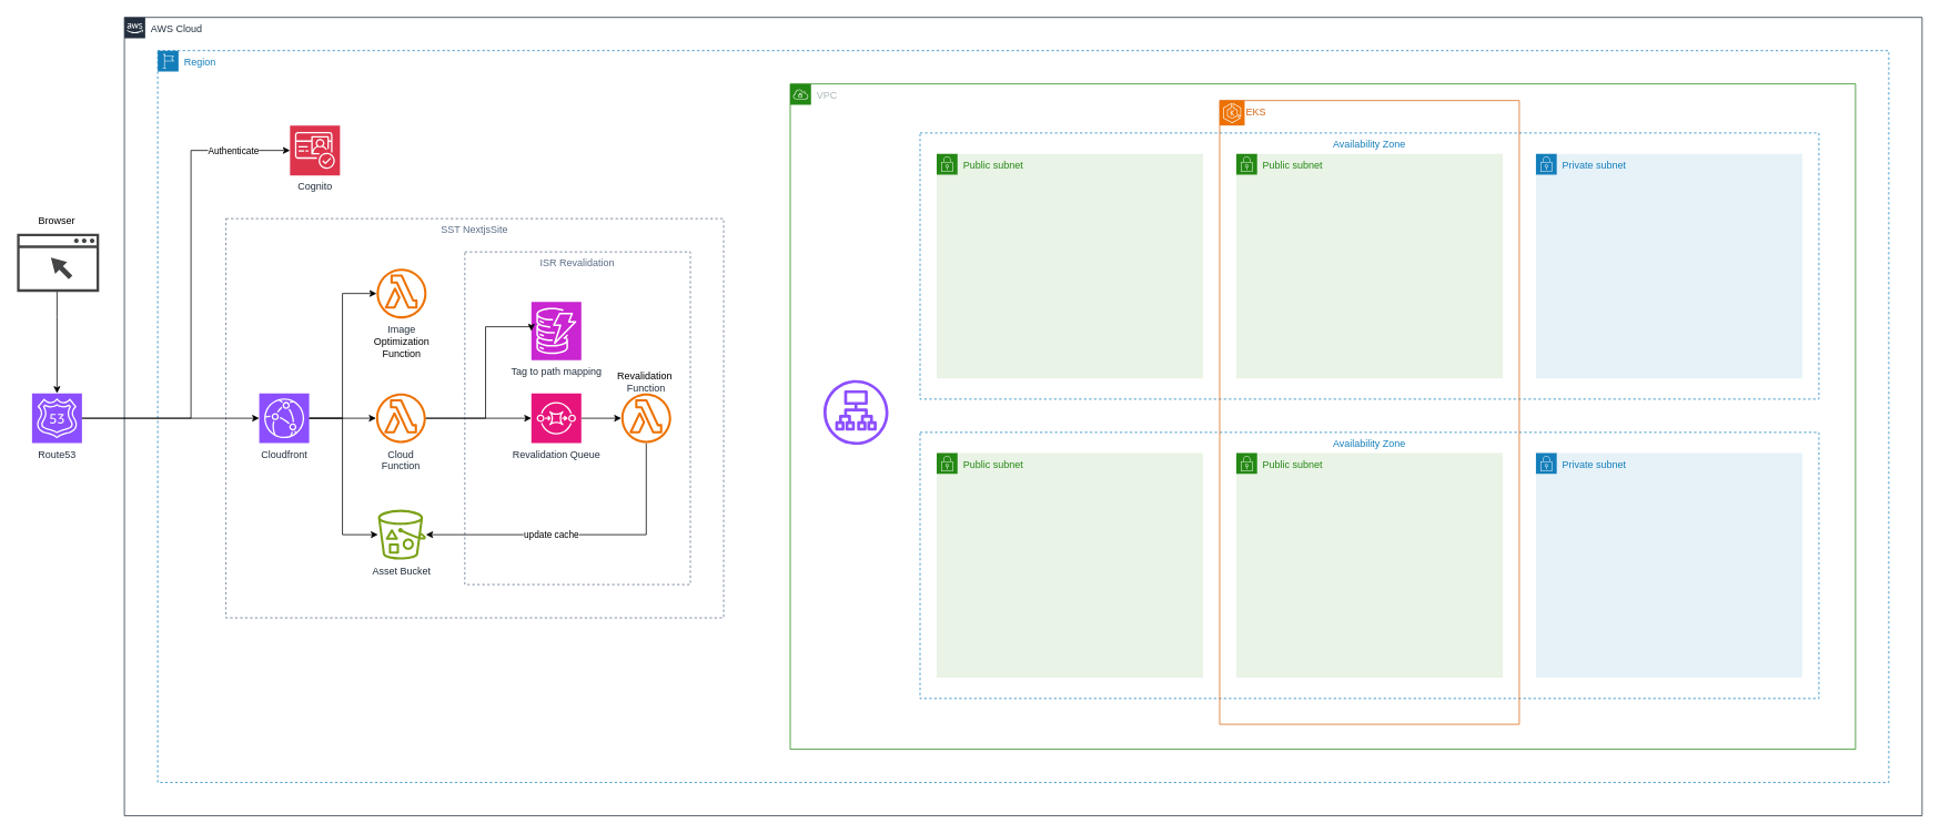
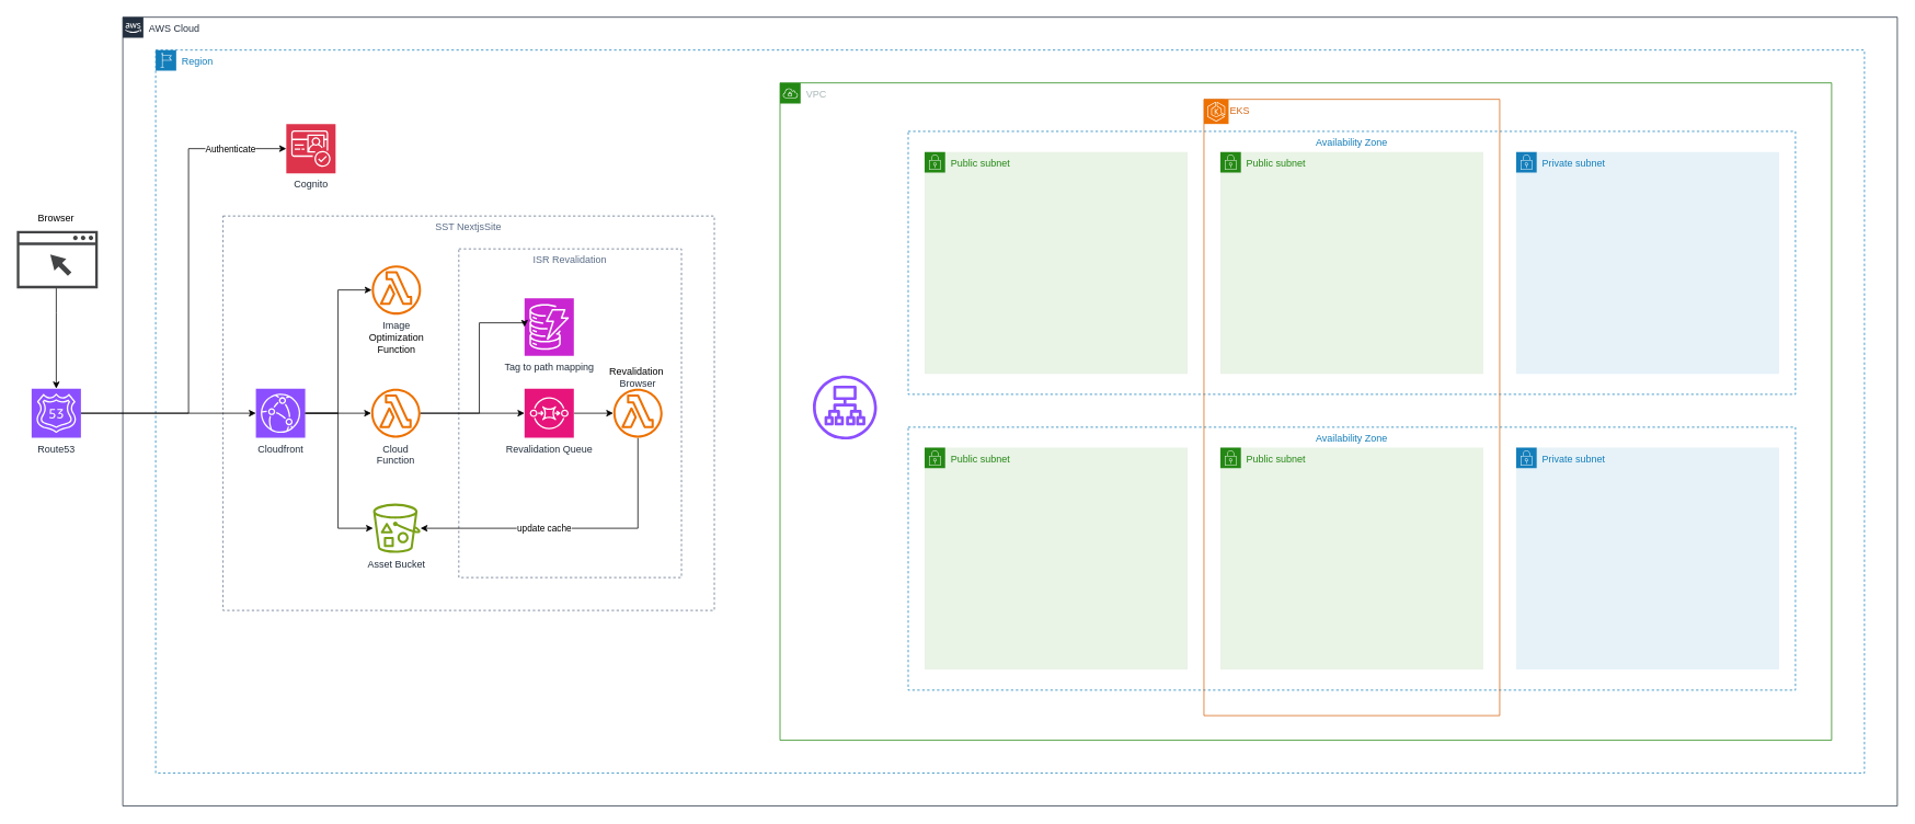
- <mxCell id="23" value="Revalidation&amp;nbsp;&lt;br style=&quot;border-color: var(--border-color); color: rgb(35, 47, 62);&quot;&gt;&lt;span style=&quot;color: rgb(35, 47, 62);&quot;&gt;Function&lt;/span&gt;" style="text;html=1;strokeColor=none;fillColor=none;align=center;verticalAlign=middle;whiteSpace=wrap;rounded=0;" parent="3" vertex="1"><mxGeometry x="557" y="383" width="60" height="30" as="geometry" /></mxCell>
+ <mxCell id="23" value="Revalidation&amp;nbsp;&lt;br style=&quot;border-color: var(--border-color); color: rgb(35, 47, 62);&quot;&gt;&lt;span style=&quot;color: rgb(35, 47, 62);&quot;&gt;Browser&lt;/span&gt;" style="text;html=1;strokeColor=none;fillColor=none;align=center;verticalAlign=middle;whiteSpace=wrap;rounded=0;" parent="3" vertex="1"><mxGeometry x="557" y="383" width="60" height="30" as="geometry" /></mxCell>
